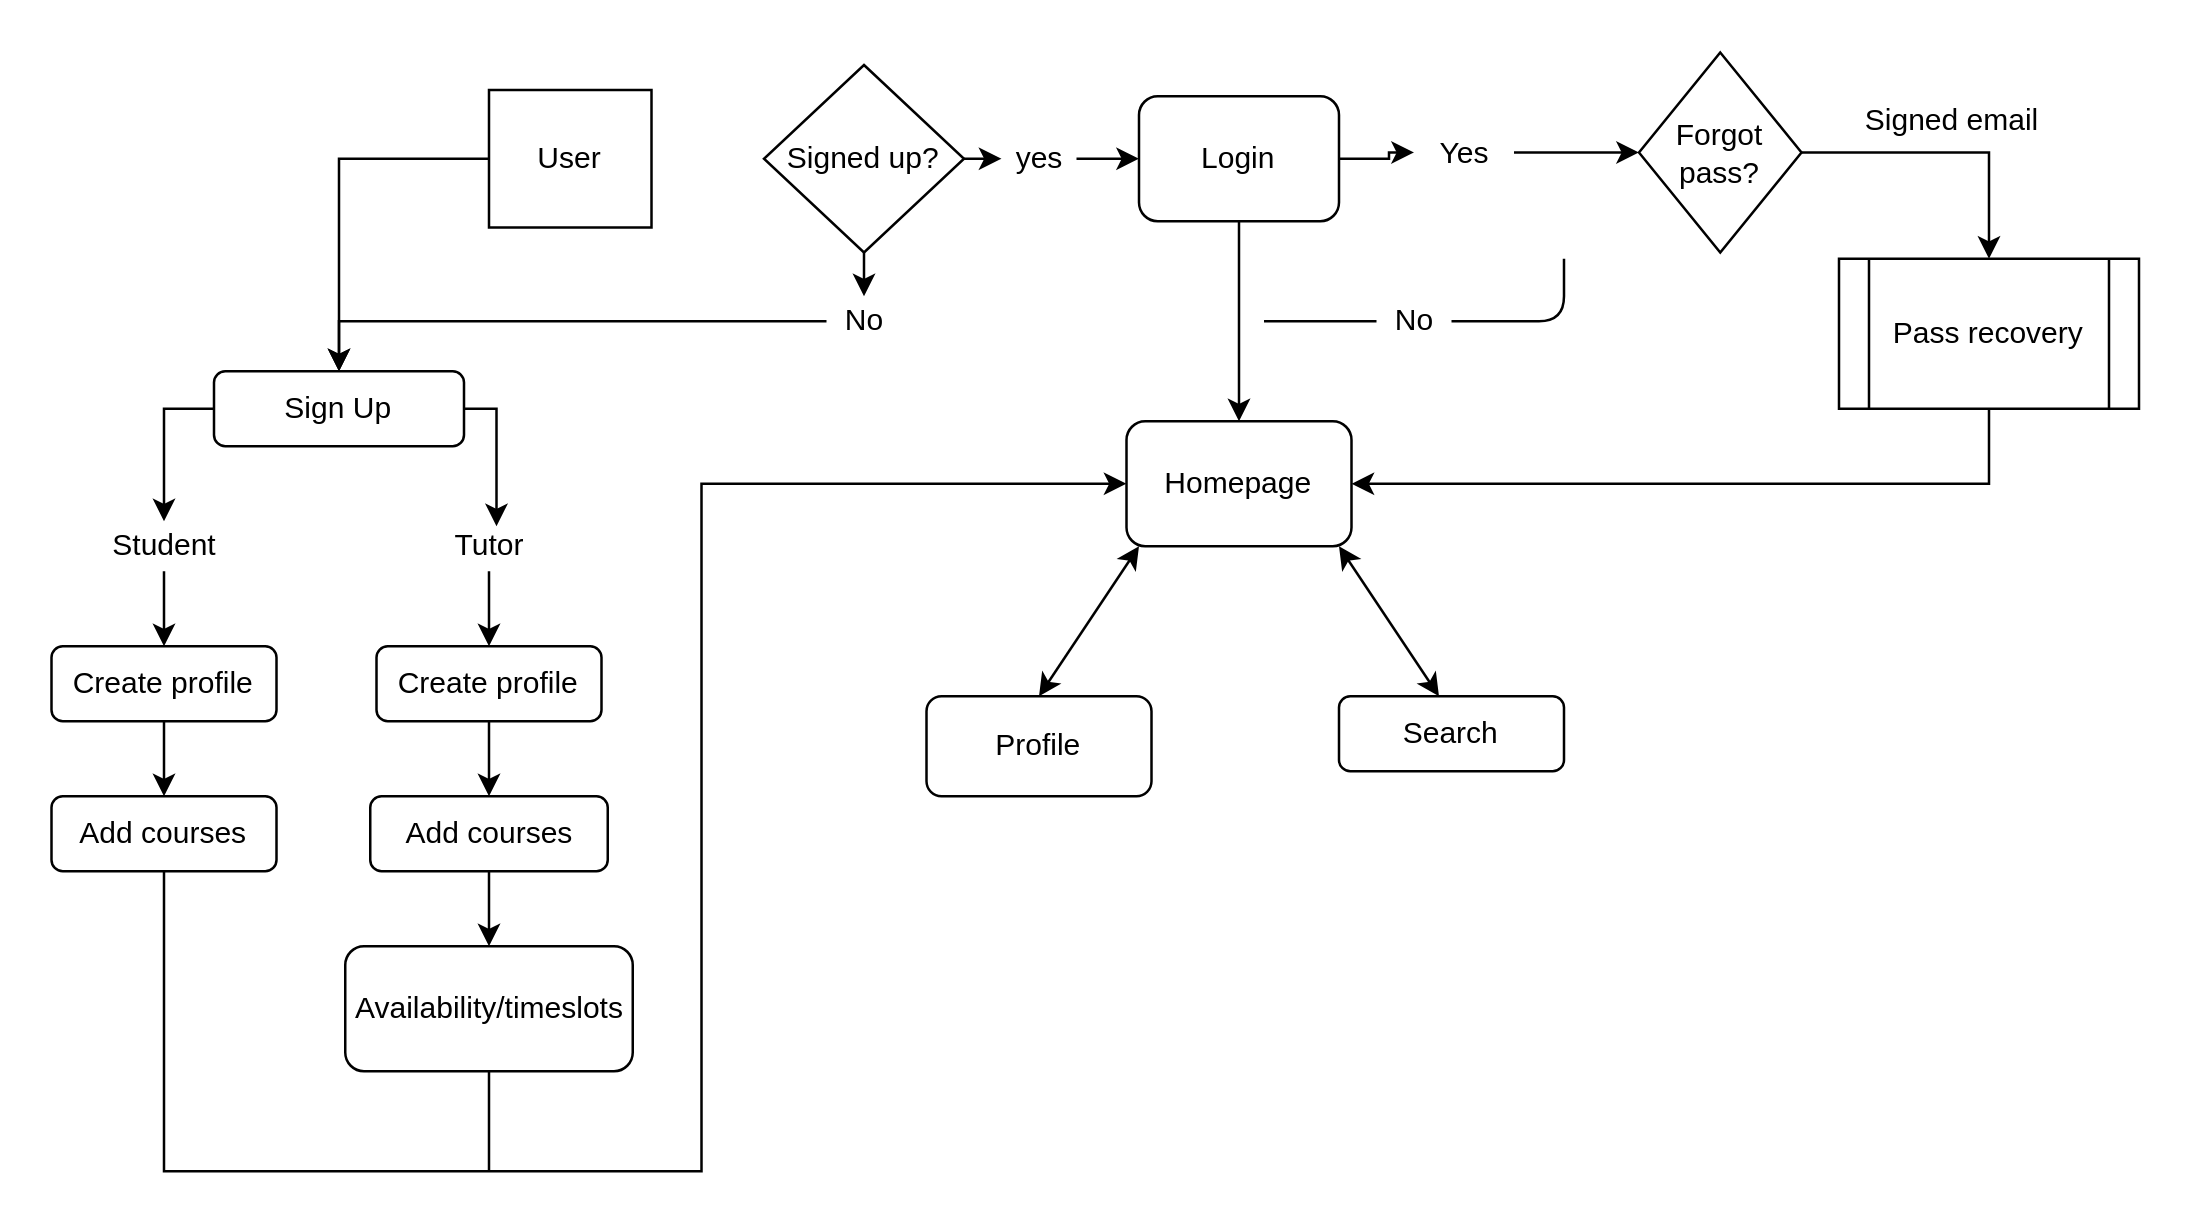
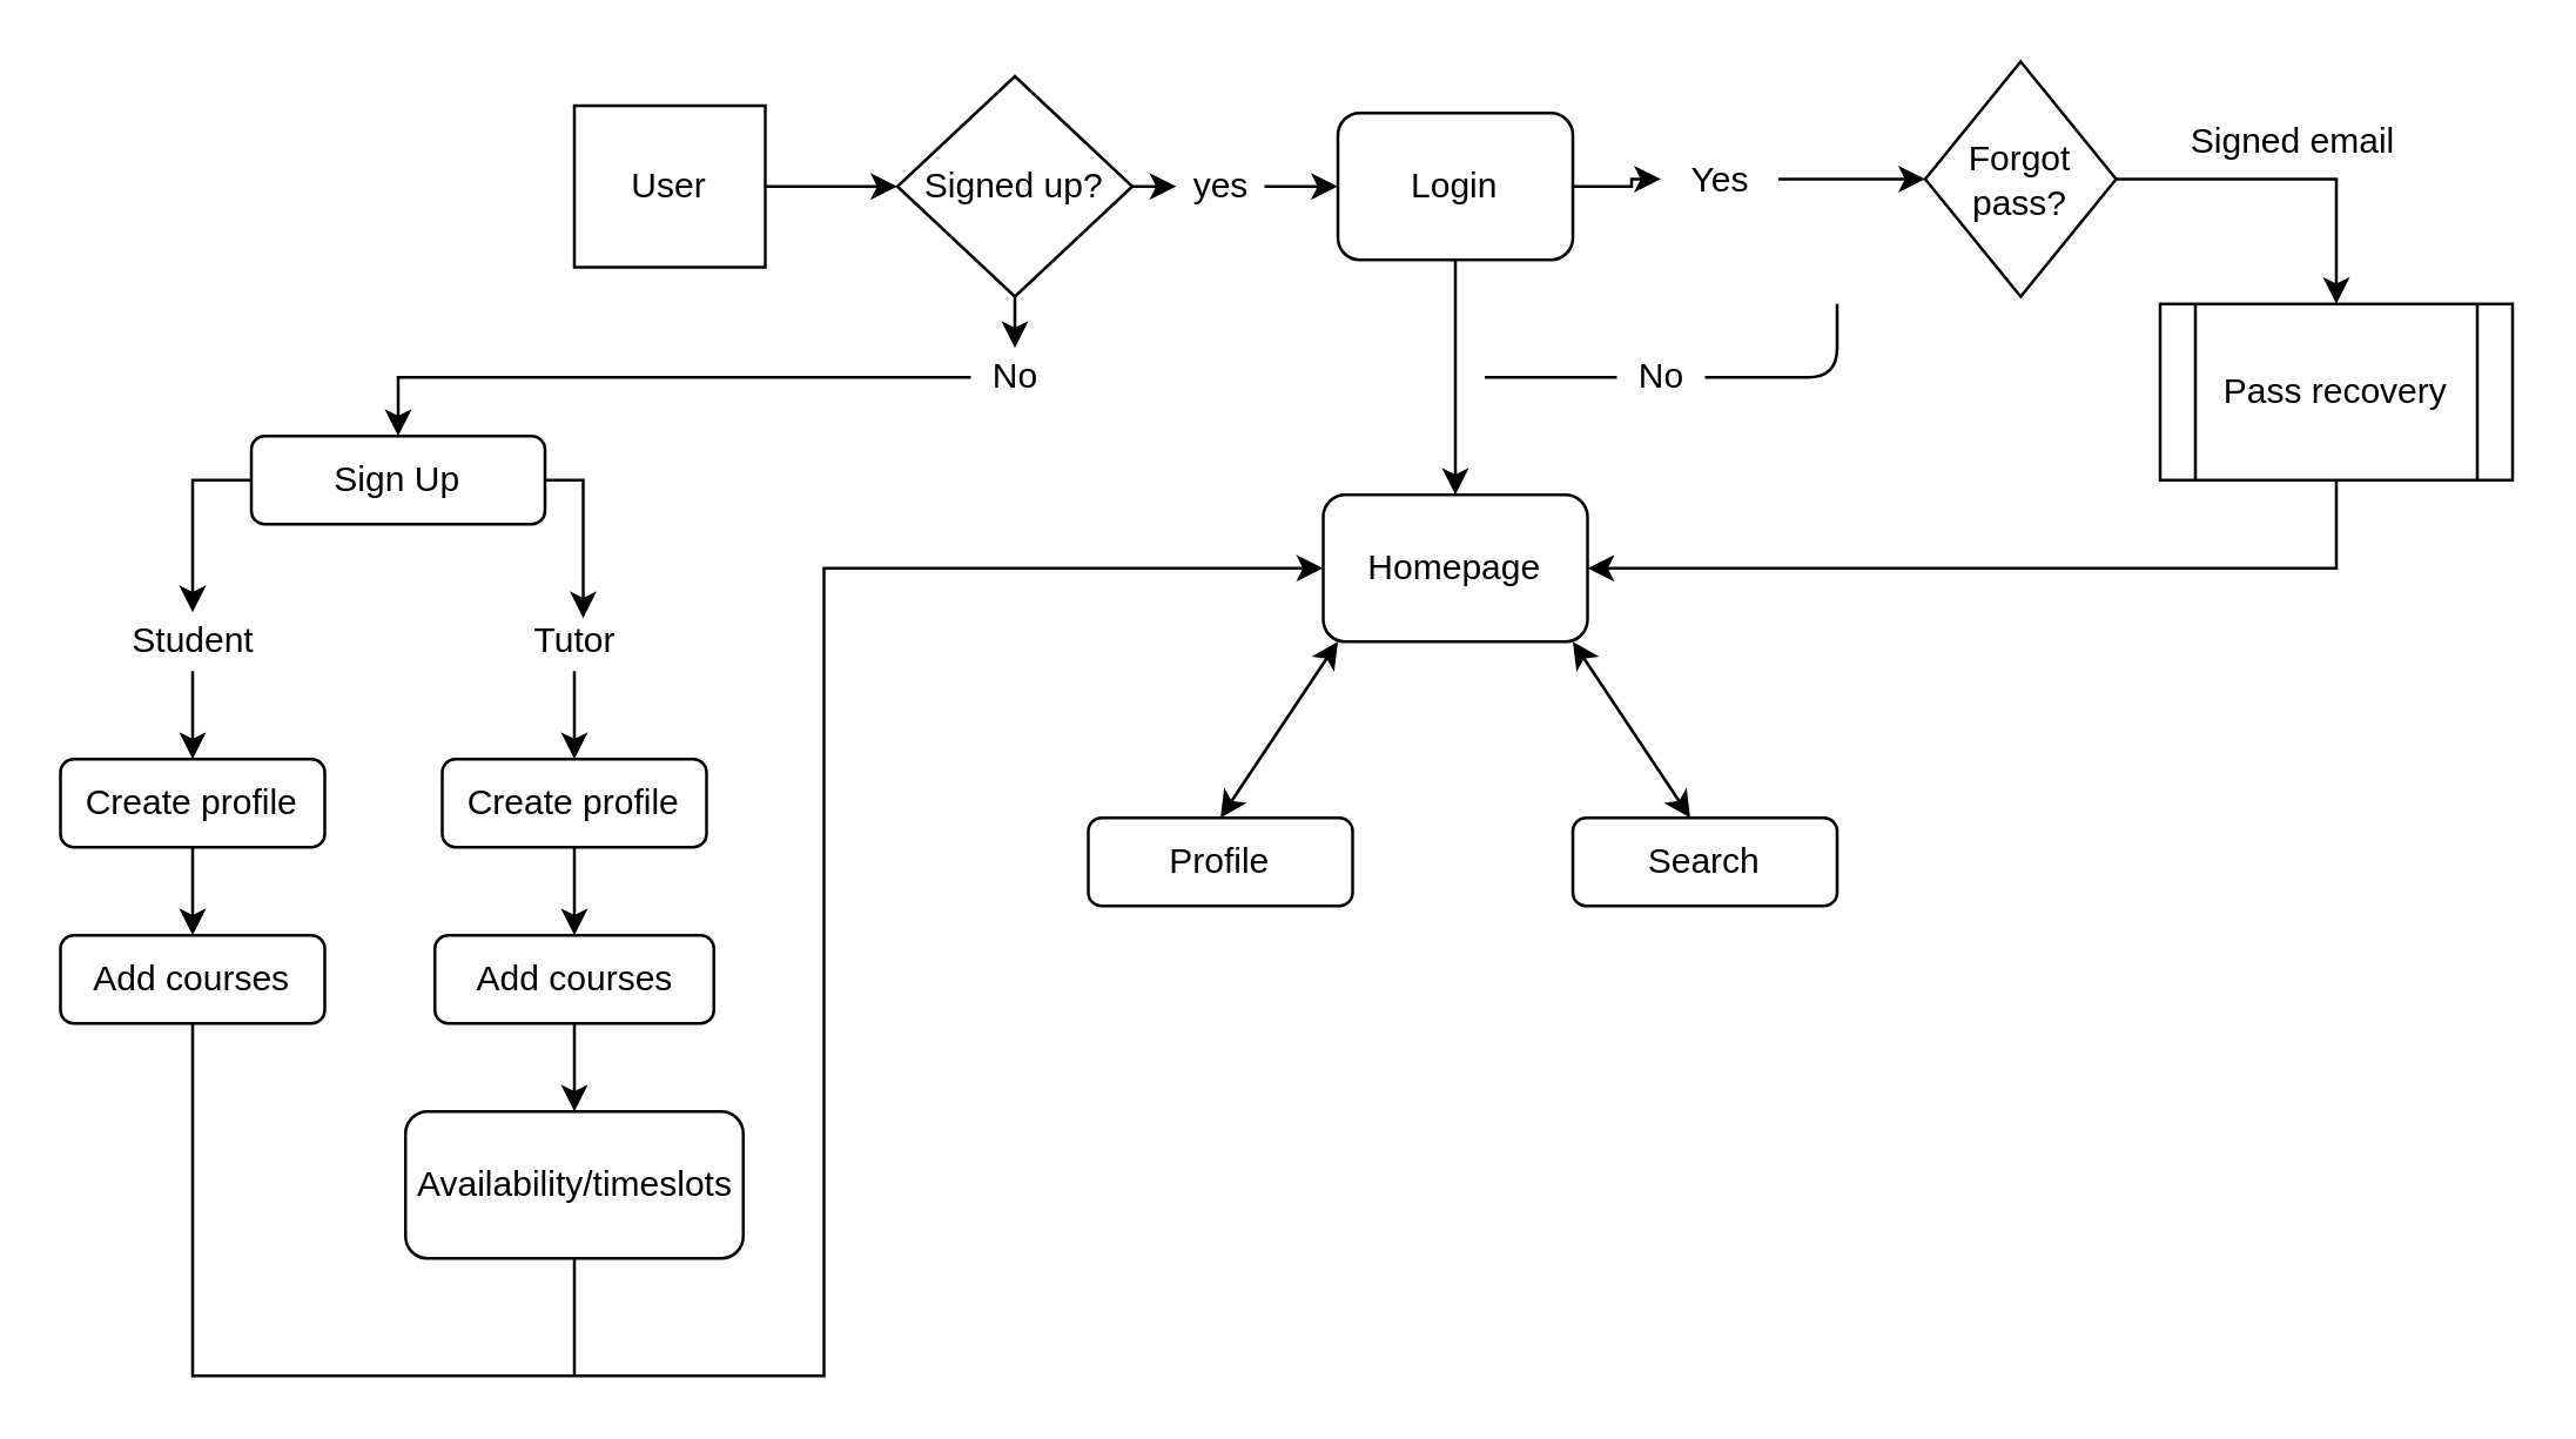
- <mxCell id="2" value="" style="edgeStyle=orthogonalEdgeStyle;rounded=0;orthogonalLoop=1;jettySize=auto;html=1;" edge="1" parent="1" source="3" target="18"><mxGeometry relative="1" as="geometry" /></mxCell>
+ <mxCell id="2" value="" style="edgeStyle=orthogonalEdgeStyle;rounded=0;orthogonalLoop=1;jettySize=auto;html=1;" edge="1" parent="1" source="3" target="5"><mxGeometry relative="1" as="geometry" /></mxCell>
- <mxCell id="42" value="Profile" style="rounded=1;whiteSpace=wrap;html=1;" vertex="1" parent="1"><mxGeometry x="370" y="278" width="90" height="40" as="geometry" /></mxCell>
+ <mxCell id="42" value="Profile" style="rounded=1;whiteSpace=wrap;html=1;" vertex="1" parent="1"><mxGeometry x="370" y="278" width="90" height="30" as="geometry" /></mxCell>
